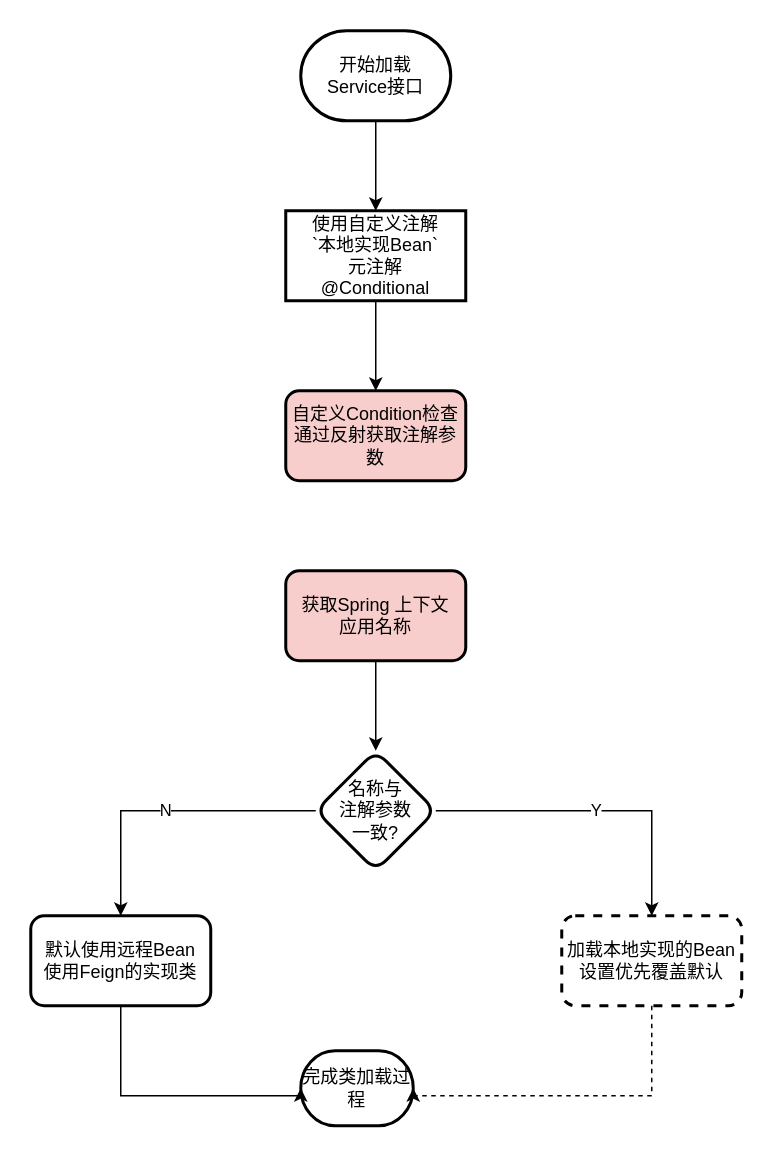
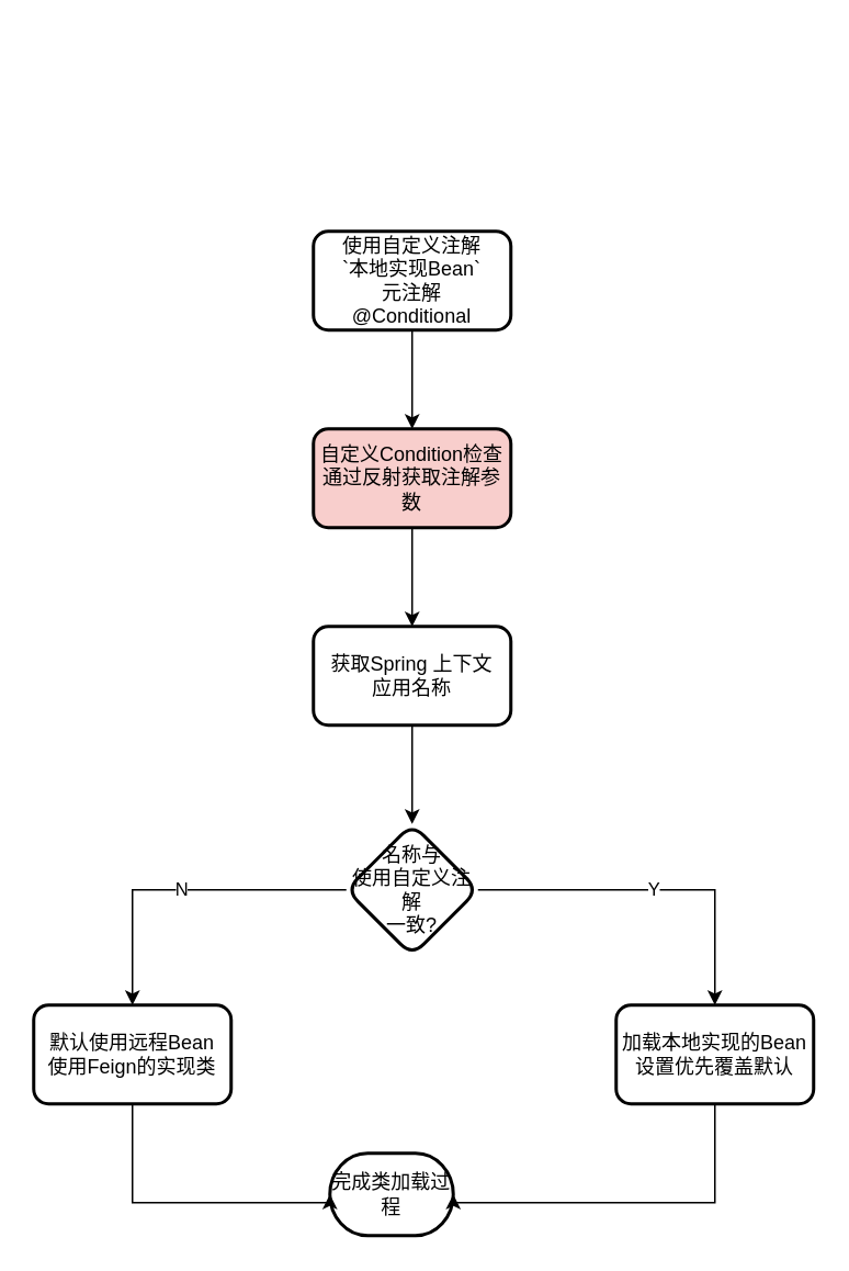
- <mxCell id="3" value="开始加载&lt;div&gt;Service接口&lt;/div&gt;" style="strokeWidth=2;html=1;shape=mxgraph.flowchart.terminator;whiteSpace=wrap;" vertex="1" parent="1"><mxGeometry x="200" y="20" width="100" height="60" as="geometry" /></mxCell>
- <mxCell id="2" value="" style="edgeStyle=orthogonalEdgeStyle;rounded=0;orthogonalLoop=1;jettySize=auto;html=1;" edge="1" parent="1" source="3" target="5"><mxGeometry relative="1" as="geometry" /></mxCell>
- <mxCell id="5" value="使用自定义注解&lt;div&gt;`本地实现Bean`&lt;/div&gt;&lt;div&gt;元注解&lt;/div&gt;&lt;div&gt;@Conditional&lt;/div&gt;" style="whiteSpace=wrap;html=1;strokeWidth=2;rounded=0;" vertex="1" parent="1"><mxGeometry x="190" y="140" width="120" height="60" as="geometry" /></mxCell>
+ <mxCell id="5" value="使用自定义注解&lt;div&gt;`本地实现Bean`&lt;/div&gt;&lt;div&gt;元注解&lt;/div&gt;&lt;div&gt;@Conditional&lt;/div&gt;" style="whiteSpace=wrap;html=1;rounded=1;strokeWidth=2;" vertex="1" parent="1"><mxGeometry x="190" y="140" width="120" height="60" as="geometry" /></mxCell>
+ <mxCell id="6" value="" style="edgeStyle=orthogonalEdgeStyle;rounded=0;orthogonalLoop=1;jettySize=auto;html=1;" edge="1" parent="1" source="7" target="9"><mxGeometry relative="1" as="geometry" /></mxCell>
- <mxCell id="9" value="获取Spring 上下文&lt;div&gt;应用名称&lt;/div&gt;" style="whiteSpace=wrap;html=1;rounded=1;strokeWidth=2;fillColor=#f8cecc;" vertex="1" parent="1"><mxGeometry x="190" y="380" width="120" height="60" as="geometry" /></mxCell>
+ <mxCell id="9" value="获取Spring 上下文&lt;div&gt;应用名称&lt;/div&gt;" style="whiteSpace=wrap;html=1;rounded=1;strokeWidth=2;" vertex="1" parent="1"><mxGeometry x="190" y="380" width="120" height="60" as="geometry" /></mxCell>
- <mxCell id="12" value="名称与&lt;div&gt;注解参数&lt;/div&gt;&lt;div&gt;一致?&lt;/div&gt;" style="rhombus;whiteSpace=wrap;html=1;rounded=1;strokeWidth=2;" vertex="1" parent="1"><mxGeometry x="210" y="500" width="80" height="80" as="geometry" /></mxCell>
+ <mxCell id="12" value="名称与&lt;div&gt;使用自定义注解&lt;/div&gt;&lt;div&gt;一致?&lt;/div&gt;" style="rhombus;whiteSpace=wrap;html=1;rounded=1;strokeWidth=2;" vertex="1" parent="1"><mxGeometry x="210" y="500" width="80" height="80" as="geometry" /></mxCell>
- <mxCell id="13" value="加载本地实现的Bean&lt;div&gt;设置优先覆盖默认&lt;/div&gt;" style="whiteSpace=wrap;html=1;rounded=1;strokeWidth=2;dashed=1;" vertex="1" parent="1"><mxGeometry x="374" y="610" width="120" height="60" as="geometry" /></mxCell>
+ <mxCell id="13" value="加载本地实现的Bean&lt;div&gt;设置优先覆盖默认&lt;/div&gt;" style="whiteSpace=wrap;html=1;rounded=1;strokeWidth=2;" vertex="1" parent="1"><mxGeometry x="374" y="610" width="120" height="60" as="geometry" /></mxCell>
- <mxCell id="16" style="edgeStyle=orthogonalEdgeStyle;rounded=0;orthogonalLoop=1;jettySize=auto;html=1;entryX=1;entryY=0.5;entryDx=0;entryDy=0;entryPerimeter=0;dashed=1;" edge="1" parent="1" source="13" target="15"><mxGeometry relative="1" as="geometry"><Array as="points"><mxPoint x="434" y="730" /></Array></mxGeometry></mxCell>
+ <mxCell id="16" style="edgeStyle=orthogonalEdgeStyle;rounded=0;orthogonalLoop=1;jettySize=auto;html=1;entryX=1;entryY=0.5;entryDx=0;entryDy=0;entryPerimeter=0;" edge="1" parent="1" source="13" target="15"><mxGeometry relative="1" as="geometry"><Array as="points"><mxPoint x="434" y="730" /></Array></mxGeometry></mxCell>
